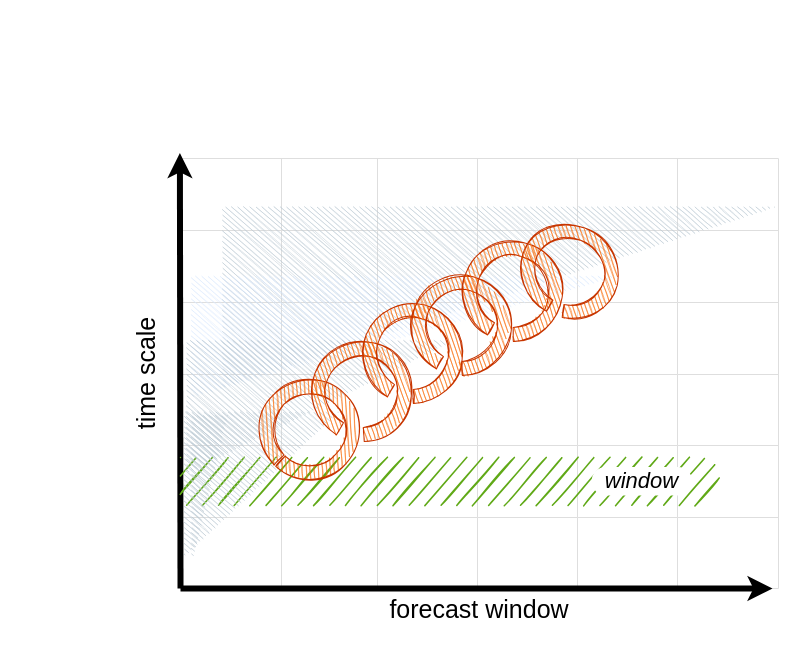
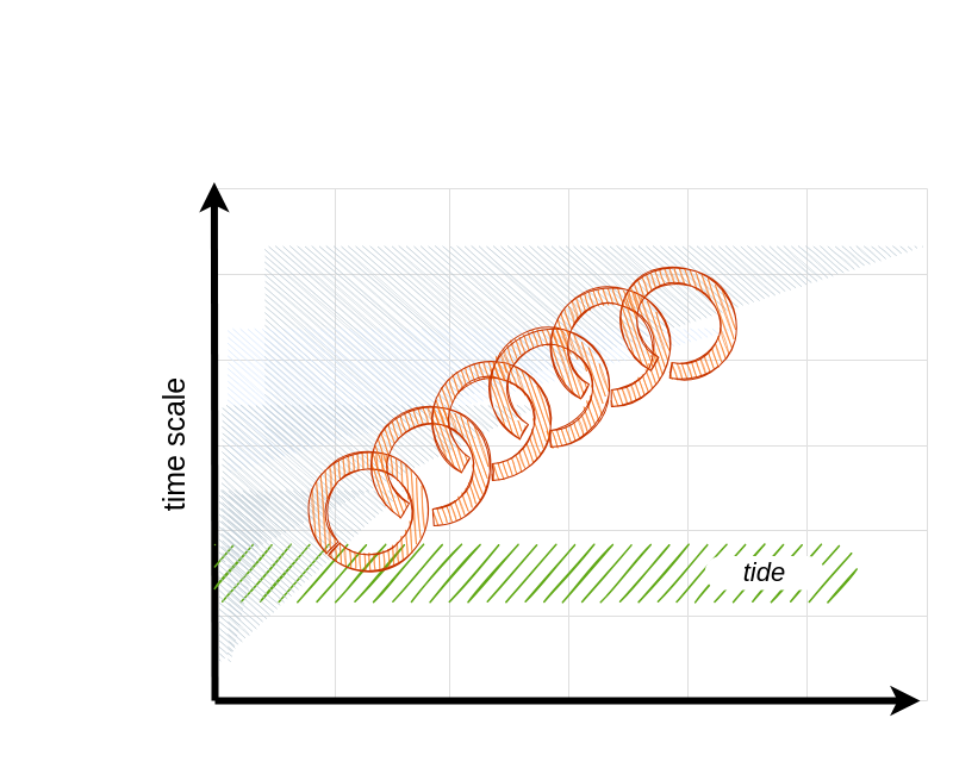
- <mxCell id="64" value="window" style="text;html=1;strokeColor=none;align=center;verticalAlign=middle;whiteSpace=wrap;rounded=1;fontSize=22;fontStyle=2;fillColor=#ffffff;arcSize=50;" parent="57" vertex="1"><mxGeometry x="411.16" y="268.435" width="100.506" height="28.57" as="geometry" /></mxCell>
+ <mxCell id="64" value="tide" style="text;html=1;strokeColor=none;align=center;verticalAlign=middle;whiteSpace=wrap;rounded=1;fontSize=22;fontStyle=2;fillColor=#ffffff;arcSize=50;" parent="57" vertex="1"><mxGeometry x="411.16" y="268.435" width="100.506" height="28.57" as="geometry" /></mxCell>
- <mxCell id="3" value="&lt;font style=&quot;font-size: 25px&quot;&gt;forecast window&lt;br&gt;&lt;/font&gt;" style="text;html=1;strokeColor=none;fillColor=none;align=center;verticalAlign=middle;whiteSpace=wrap;rounded=0;" parent="2" vertex="1"><mxGeometry x="229" y="430" width="250" height="40" as="geometry" /></mxCell>
